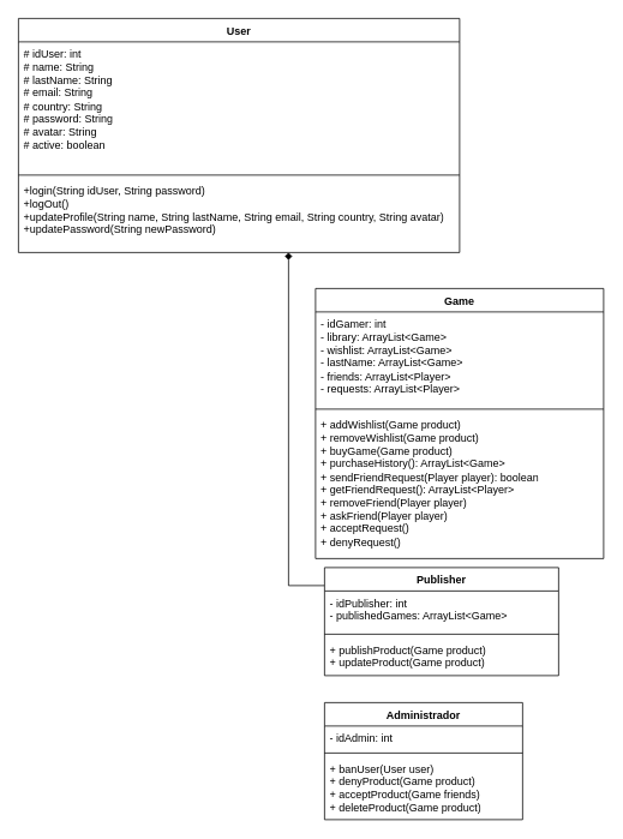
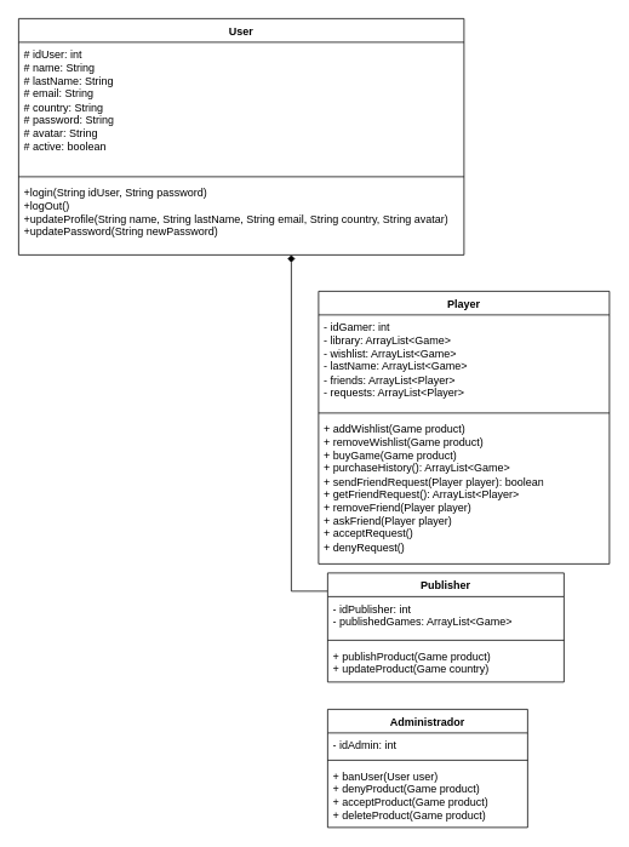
- <mxCell id="2" value="Game" style="swimlane;fontStyle=1;align=center;verticalAlign=top;childLayout=stackLayout;horizontal=1;startSize=26;horizontalStack=0;resizeParent=1;resizeParentMax=0;resizeLast=0;collapsible=1;marginBottom=0;whiteSpace=wrap;html=1;" parent="1" vertex="1"><mxGeometry x="350" y="320" width="320" height="300" as="geometry"><mxRectangle x="320" y="40" width="100" height="30" as="alternateBounds" /></mxGeometry></mxCell>
+ <mxCell id="2" value="Player" style="swimlane;fontStyle=1;align=center;verticalAlign=top;childLayout=stackLayout;horizontal=1;startSize=26;horizontalStack=0;resizeParent=1;resizeParentMax=0;resizeLast=0;collapsible=1;marginBottom=0;whiteSpace=wrap;html=1;" parent="1" vertex="1"><mxGeometry x="350" y="320" width="320" height="300" as="geometry"><mxRectangle x="320" y="40" width="100" height="30" as="alternateBounds" /></mxGeometry></mxCell>
- <mxCell id="15" value="+ publishProduct(Game product)&lt;div&gt;+ updateProduct(Game product)&lt;/div&gt;" style="text;strokeColor=none;fillColor=none;align=left;verticalAlign=top;spacingLeft=4;spacingRight=4;overflow=hidden;rotatable=0;points=[[0,0.5],[1,0.5]];portConstraint=eastwest;whiteSpace=wrap;html=1;" parent="12" vertex="1"><mxGeometry y="78" width="260" height="42" as="geometry" /></mxCell>
+ <mxCell id="15" value="+ publishProduct(Game product)&lt;div&gt;+ updateProduct(Game country)&lt;/div&gt;" style="text;strokeColor=none;fillColor=none;align=left;verticalAlign=top;spacingLeft=4;spacingRight=4;overflow=hidden;rotatable=0;points=[[0,0.5],[1,0.5]];portConstraint=eastwest;whiteSpace=wrap;html=1;" parent="12" vertex="1"><mxGeometry y="78" width="260" height="42" as="geometry" /></mxCell>
- <mxCell id="19" value="+ banUser(User user)&lt;div&gt;+ denyProduct(Game product)&lt;/div&gt;&lt;div&gt;+ acceptProduct(Game friends)&lt;/div&gt;&lt;div&gt;+ deleteProduct(Game&lt;span style=&quot;background-color: transparent; color: light-dark(rgb(0, 0, 0), rgb(255, 255, 255));&quot;&gt;&amp;nbsp;product)&lt;/span&gt;&lt;/div&gt;&lt;div&gt;&lt;br&gt;&lt;/div&gt;" style="text;strokeColor=none;fillColor=none;align=left;verticalAlign=top;spacingLeft=4;spacingRight=4;overflow=hidden;rotatable=0;points=[[0,0.5],[1,0.5]];portConstraint=eastwest;whiteSpace=wrap;html=1;" parent="16" vertex="1"><mxGeometry y="60" width="220" height="70" as="geometry" /></mxCell>
+ <mxCell id="19" value="+ banUser(User user)&lt;div&gt;+ denyProduct(Game product)&lt;/div&gt;&lt;div&gt;+ acceptProduct(Game product)&lt;/div&gt;&lt;div&gt;+ deleteProduct(Game&lt;span style=&quot;background-color: transparent; color: light-dark(rgb(0, 0, 0), rgb(255, 255, 255));&quot;&gt;&amp;nbsp;product)&lt;/span&gt;&lt;/div&gt;&lt;div&gt;&lt;br&gt;&lt;/div&gt;" style="text;strokeColor=none;fillColor=none;align=left;verticalAlign=top;spacingLeft=4;spacingRight=4;overflow=hidden;rotatable=0;points=[[0,0.5],[1,0.5]];portConstraint=eastwest;whiteSpace=wrap;html=1;" parent="16" vertex="1"><mxGeometry y="60" width="220" height="70" as="geometry" /></mxCell>
